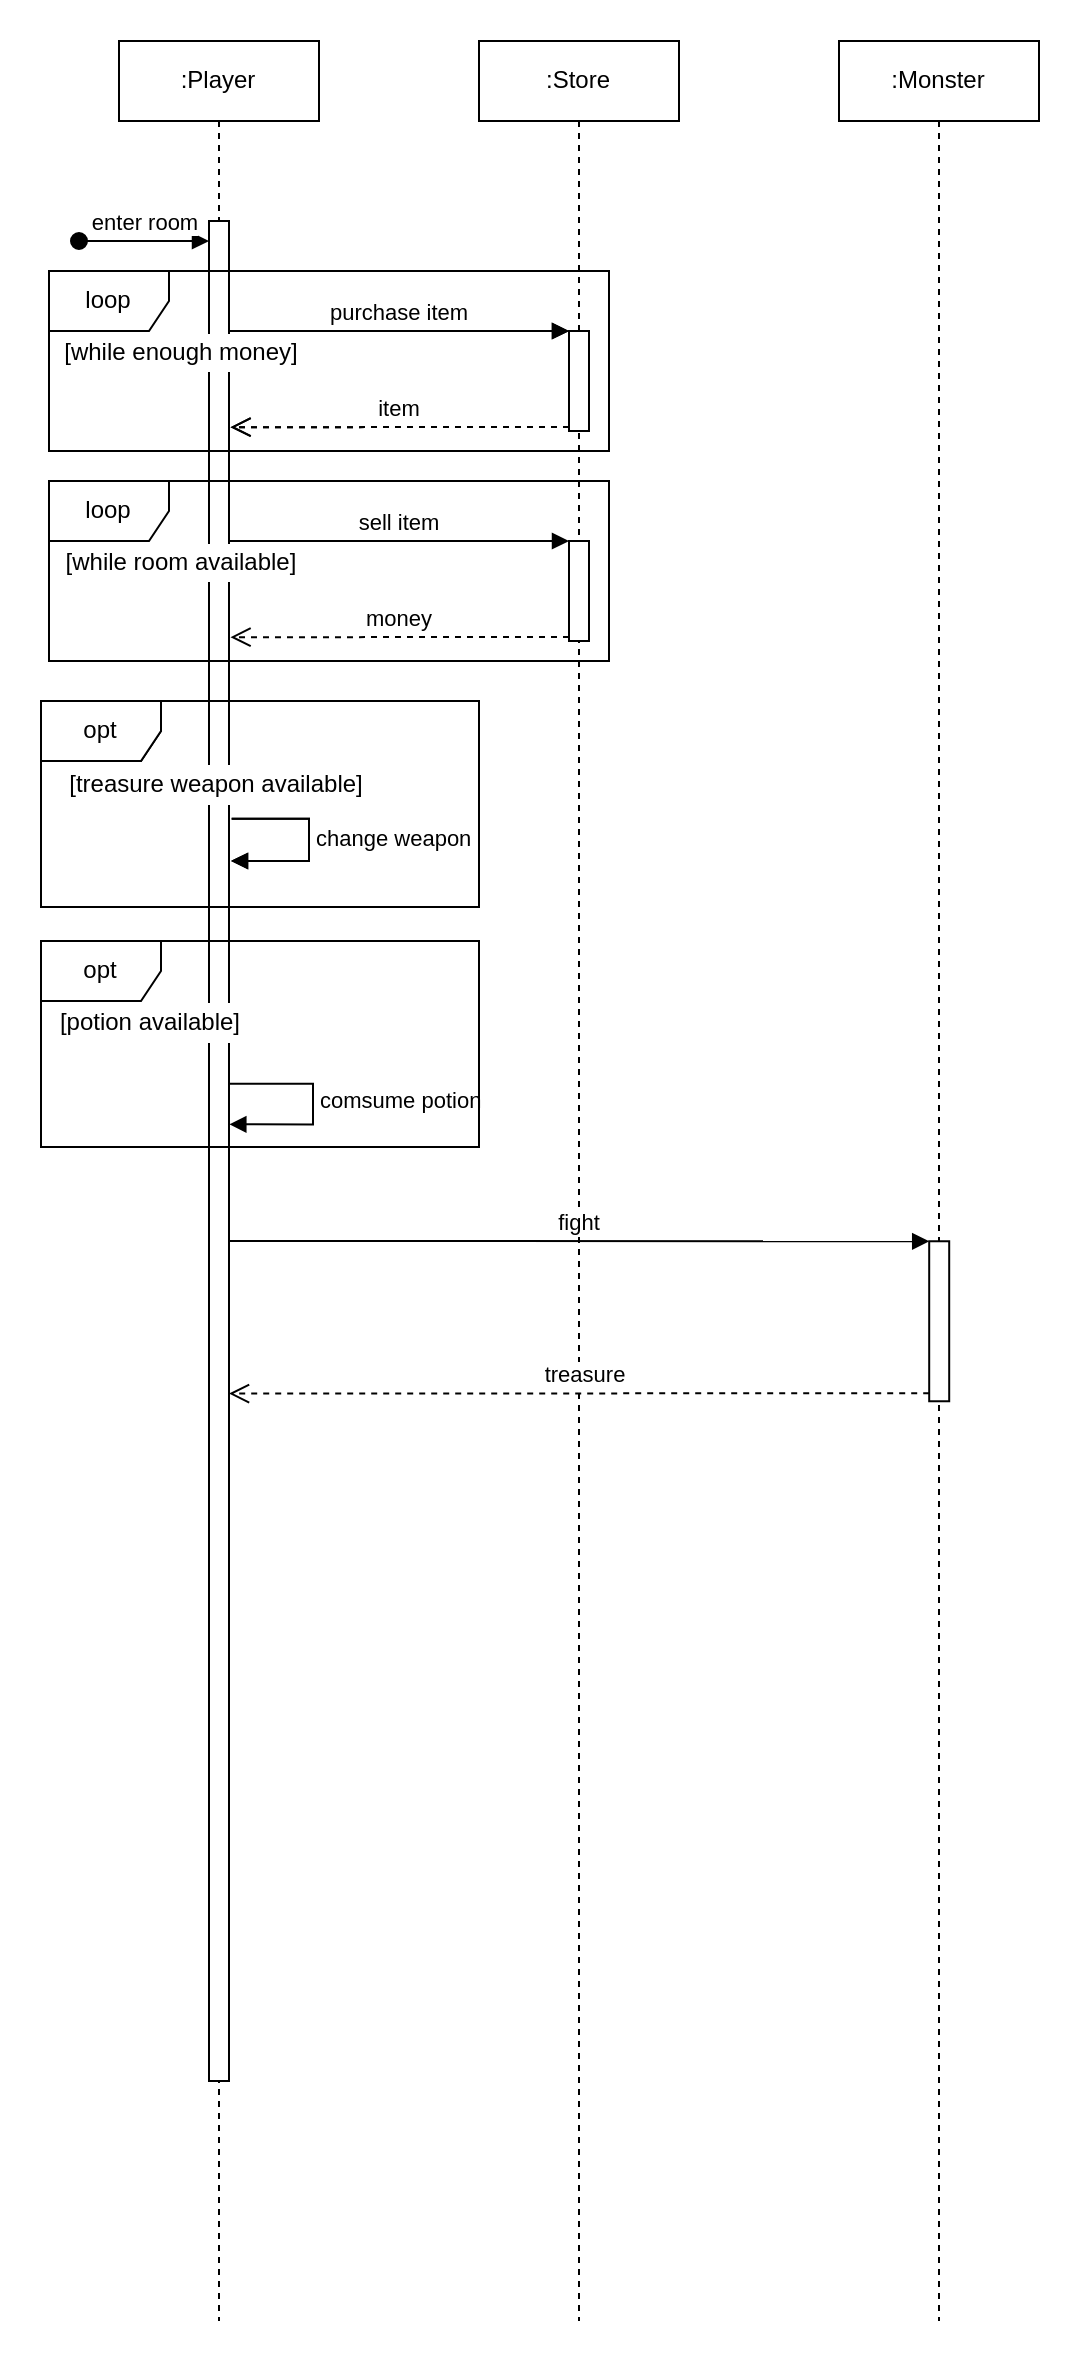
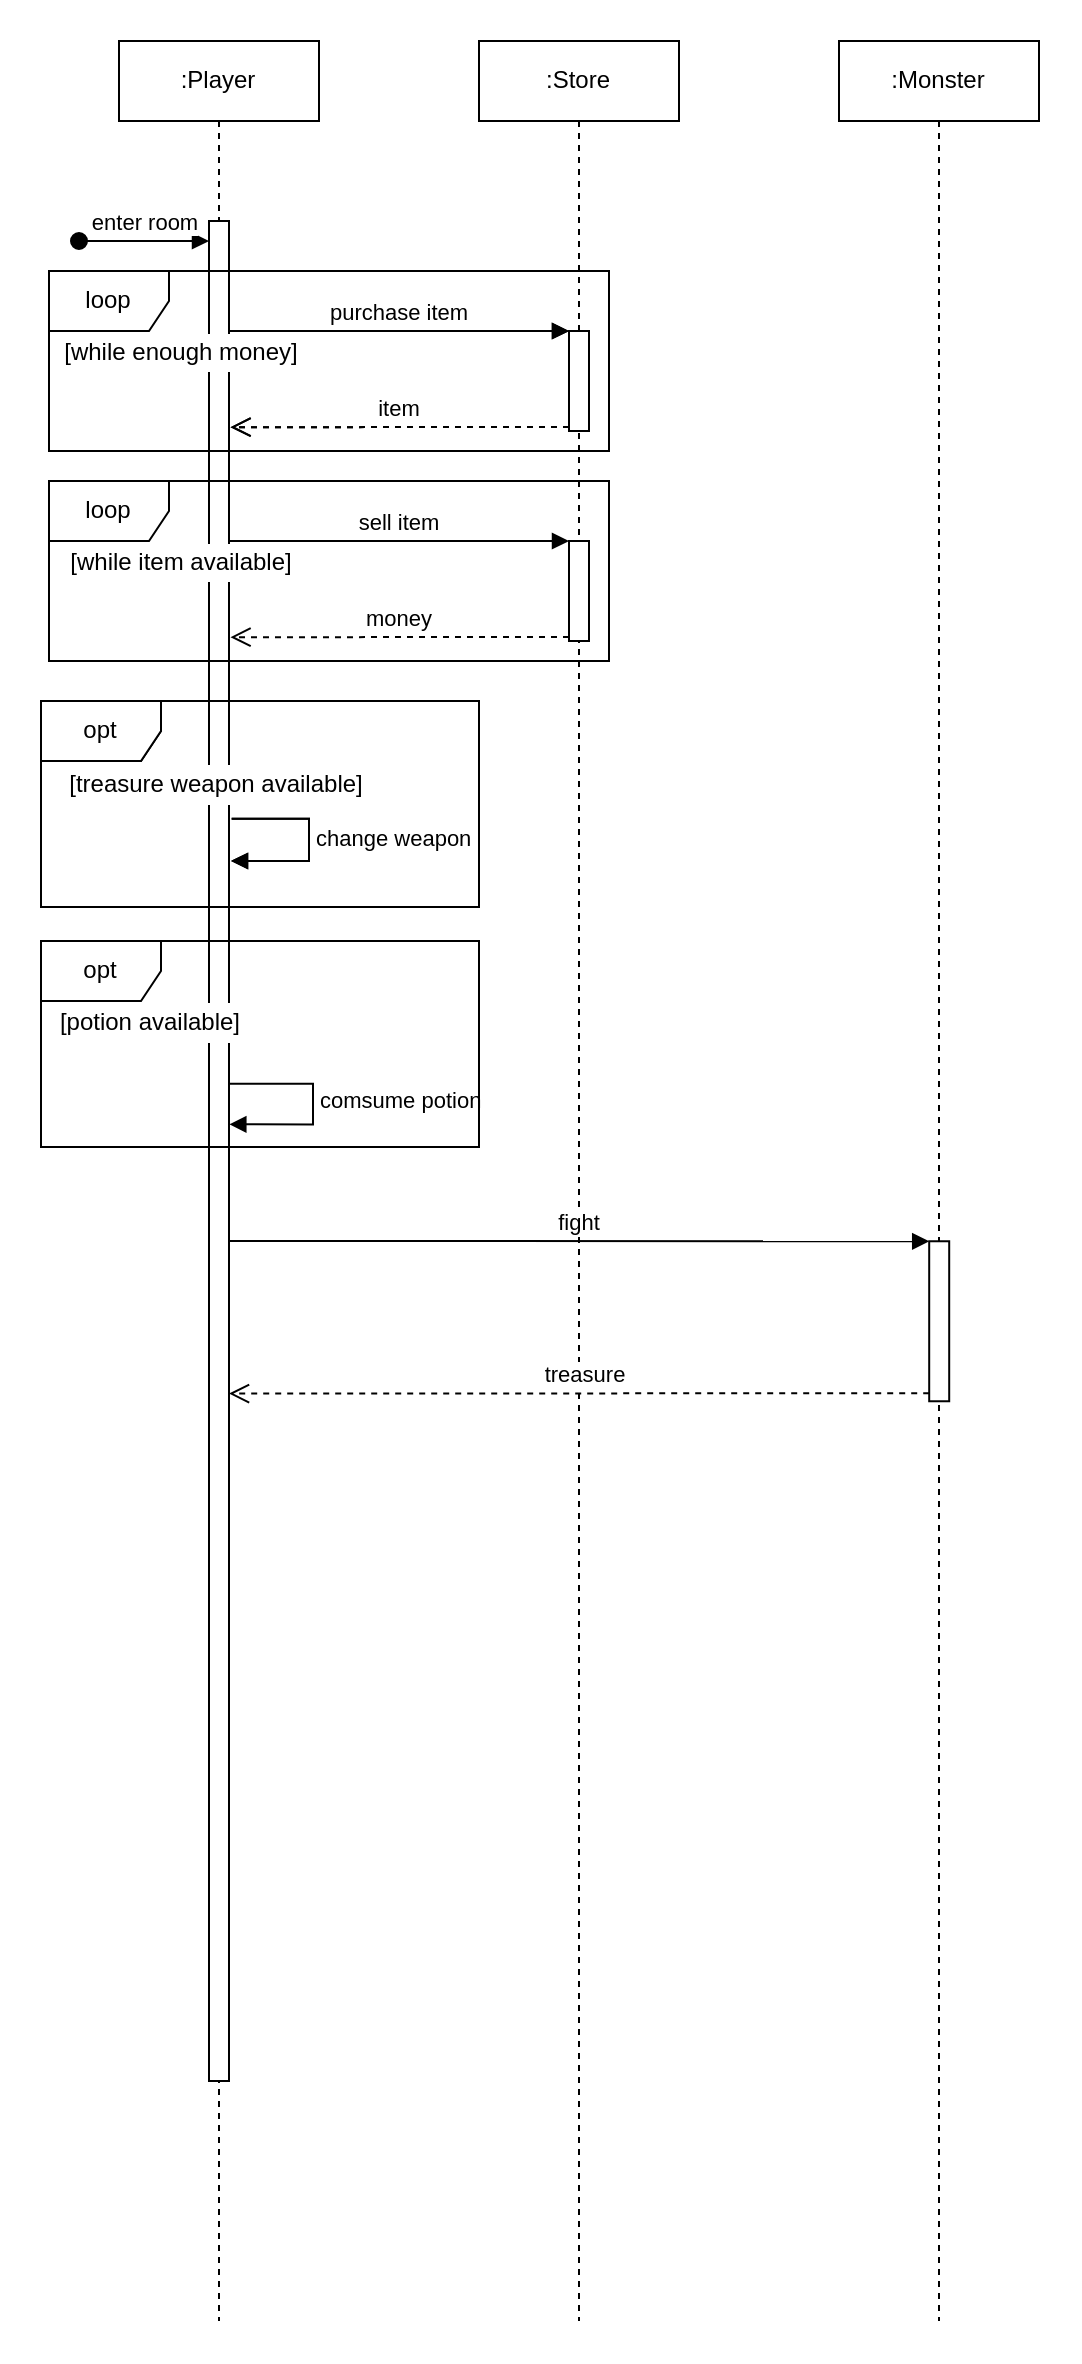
- <mxCell id="33" value="[while room available]" style="text;html=1;align=center;verticalAlign=middle;whiteSpace=wrap;rounded=0;fillColor=#ffffff;" vertex="1" parent="1"><mxGeometry x="25" y="271.5" width="131" height="19" as="geometry" /></mxCell>
+ <mxCell id="33" value="[while item available]" style="text;html=1;align=center;verticalAlign=middle;whiteSpace=wrap;rounded=0;fillColor=#ffffff;" vertex="1" parent="1"><mxGeometry x="25" y="271.5" width="131" height="19" as="geometry" /></mxCell>
